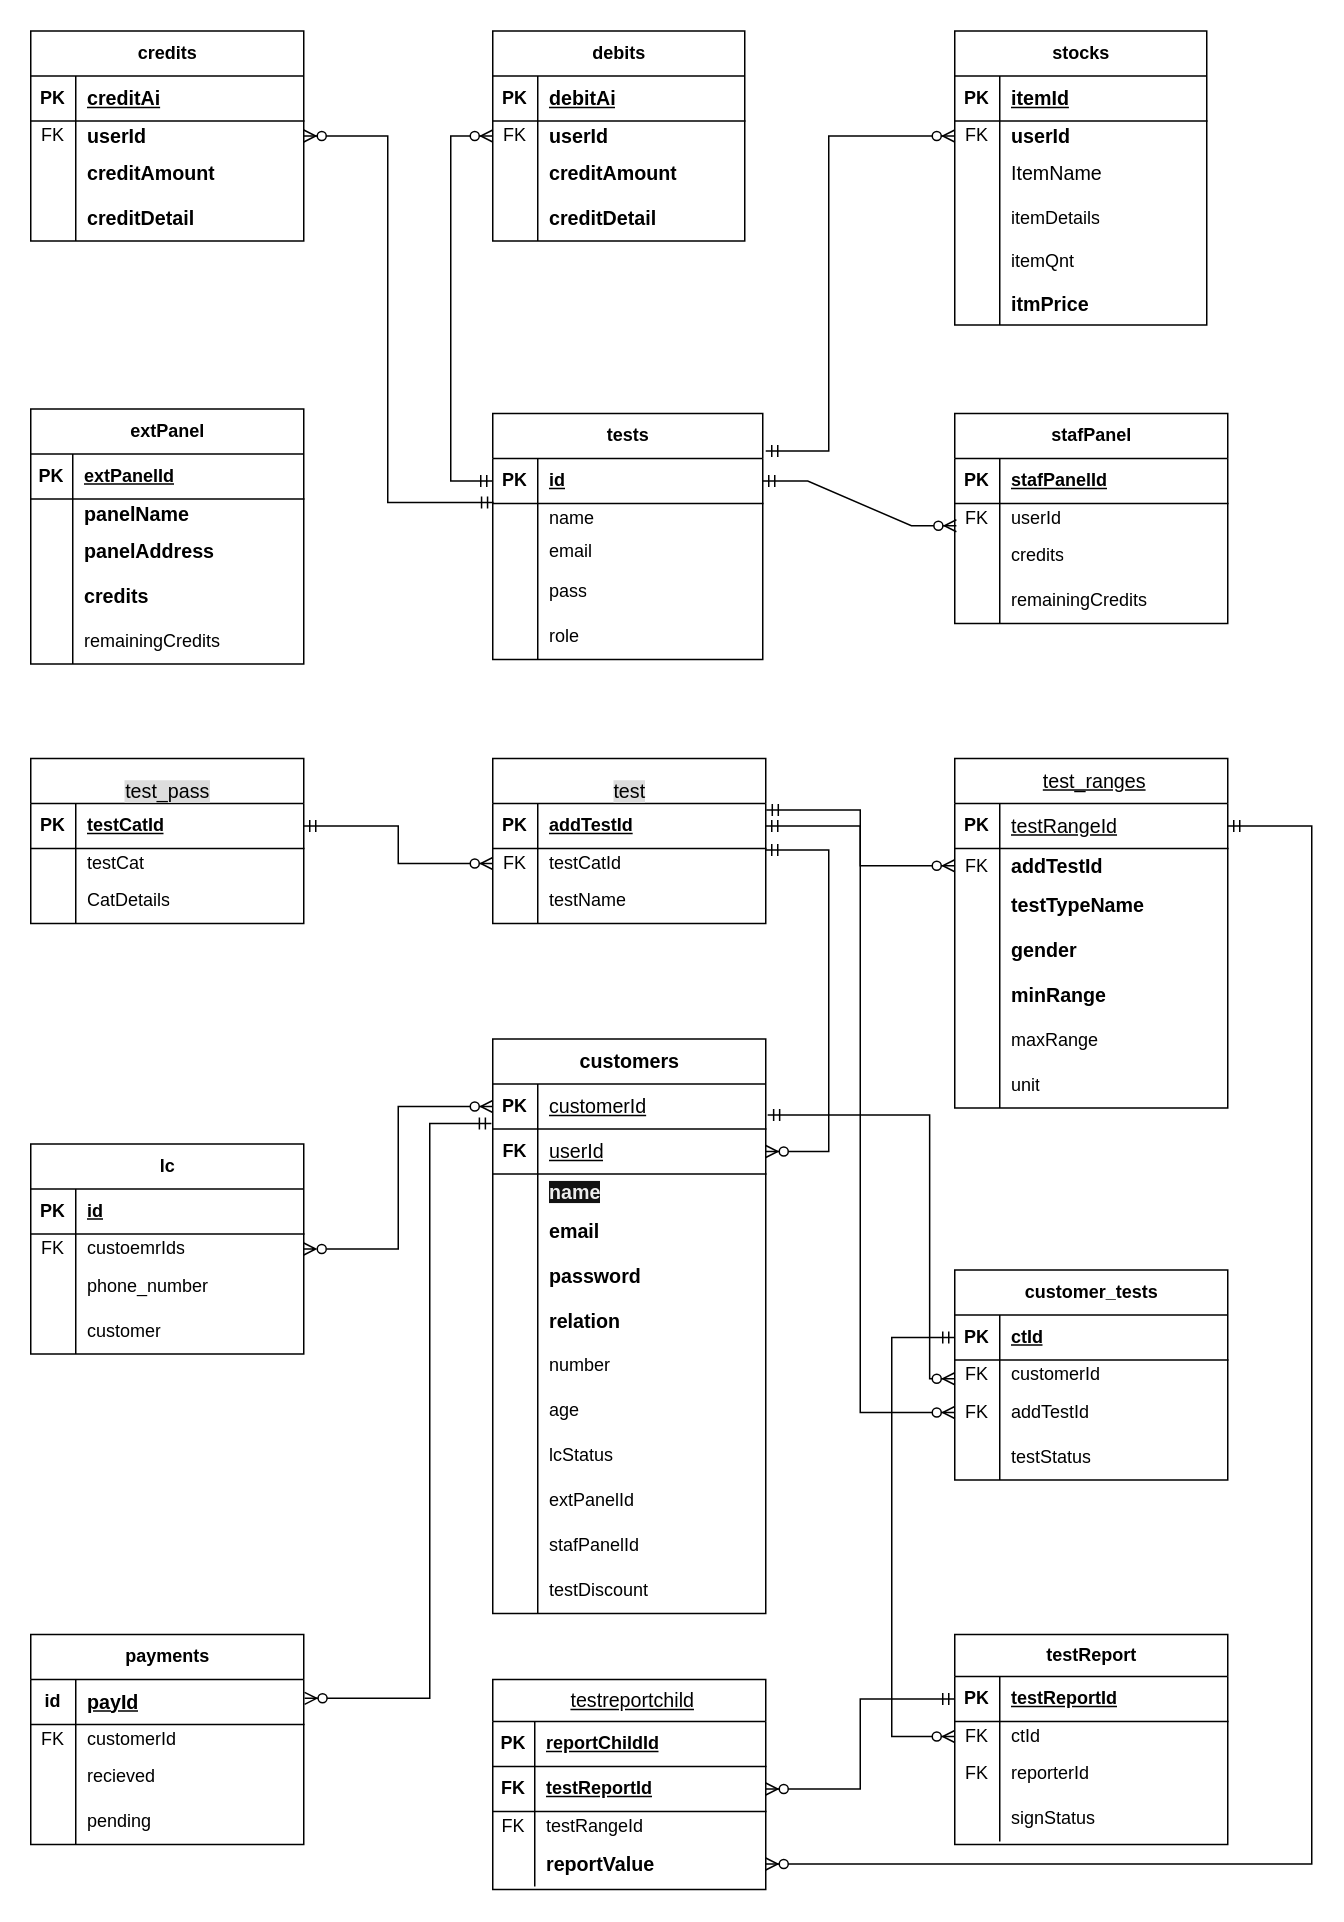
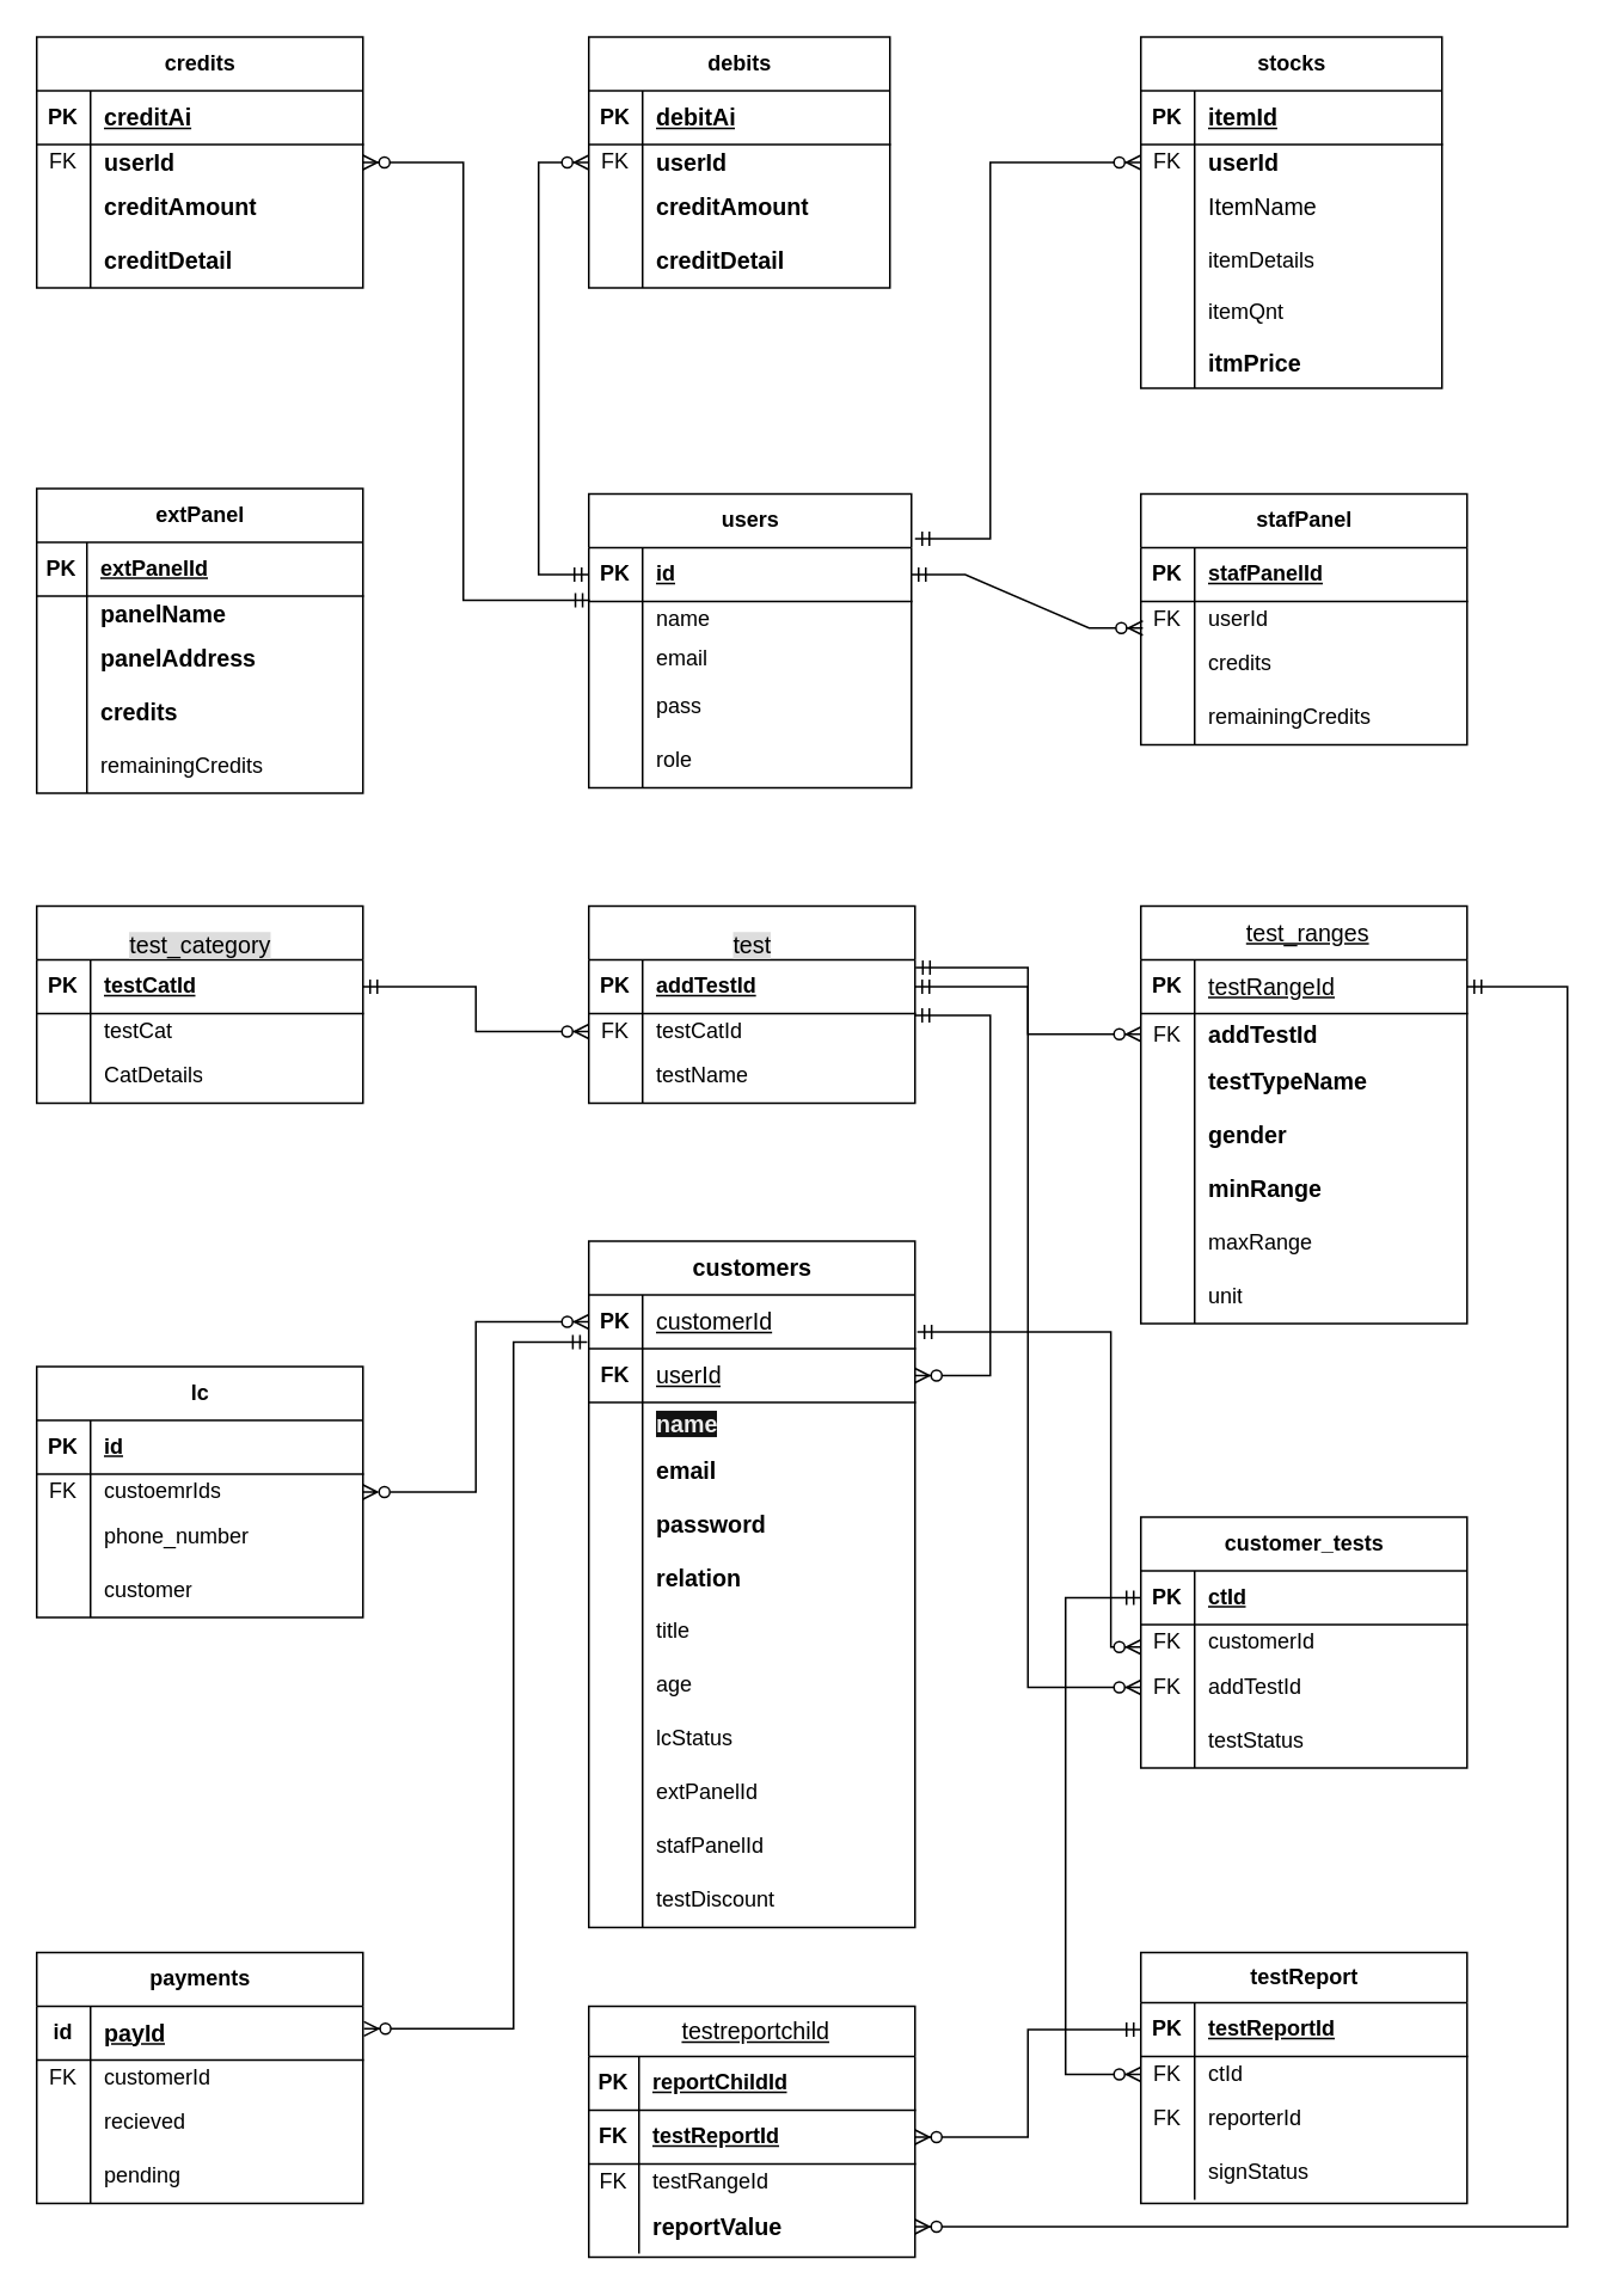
- <mxCell id="2" value="tests" style="shape=table;startSize=30;container=1;collapsible=1;childLayout=tableLayout;fixedRows=1;rowLines=0;fontStyle=1;align=center;resizeLast=1;html=1;" parent="1" vertex="1"><mxGeometry x="328" y="275" width="180" height="164" as="geometry" /></mxCell>
+ <mxCell id="2" value="users" style="shape=table;startSize=30;container=1;collapsible=1;childLayout=tableLayout;fixedRows=1;rowLines=0;fontStyle=1;align=center;resizeLast=1;html=1;" parent="1" vertex="1"><mxGeometry x="328" y="275" width="180" height="164" as="geometry" /></mxCell>
- <mxCell id="18" value="&lt;br class=&quot;Apple-interchange-newline&quot;&gt;&lt;span style=&quot;color: rgb(0, 0, 0); font-family: sans-serif; font-size: 13.12px; font-weight: 400; text-align: left; background-color: rgb(221, 221, 221);&quot;&gt;test_pass&lt;/span&gt;" style="shape=table;startSize=30;container=1;collapsible=1;childLayout=tableLayout;fixedRows=1;rowLines=0;fontStyle=1;align=center;resizeLast=1;html=1;" parent="1" vertex="1"><mxGeometry x="20" y="505" width="182" height="110" as="geometry" /></mxCell>
+ <mxCell id="18" value="&lt;br class=&quot;Apple-interchange-newline&quot;&gt;&lt;span style=&quot;color: rgb(0, 0, 0); font-family: sans-serif; font-size: 13.12px; font-weight: 400; text-align: left; background-color: rgb(221, 221, 221);&quot;&gt;test_category&lt;/span&gt;" style="shape=table;startSize=30;container=1;collapsible=1;childLayout=tableLayout;fixedRows=1;rowLines=0;fontStyle=1;align=center;resizeLast=1;html=1;" parent="1" vertex="1"><mxGeometry x="20" y="505" width="182" height="110" as="geometry" /></mxCell>
- <mxCell id="81" value="number" style="shape=partialRectangle;connectable=0;fillColor=none;top=0;left=0;bottom=0;right=0;align=left;spacingLeft=6;overflow=hidden;whiteSpace=wrap;html=1;" parent="79" vertex="1"><mxGeometry x="30" width="152" height="30" as="geometry"><mxRectangle width="152" height="30" as="alternateBounds" /></mxGeometry></mxCell>
+ <mxCell id="81" value="title" style="shape=partialRectangle;connectable=0;fillColor=none;top=0;left=0;bottom=0;right=0;align=left;spacingLeft=6;overflow=hidden;whiteSpace=wrap;html=1;" parent="79" vertex="1"><mxGeometry x="30" width="152" height="30" as="geometry"><mxRectangle width="152" height="30" as="alternateBounds" /></mxGeometry></mxCell>
